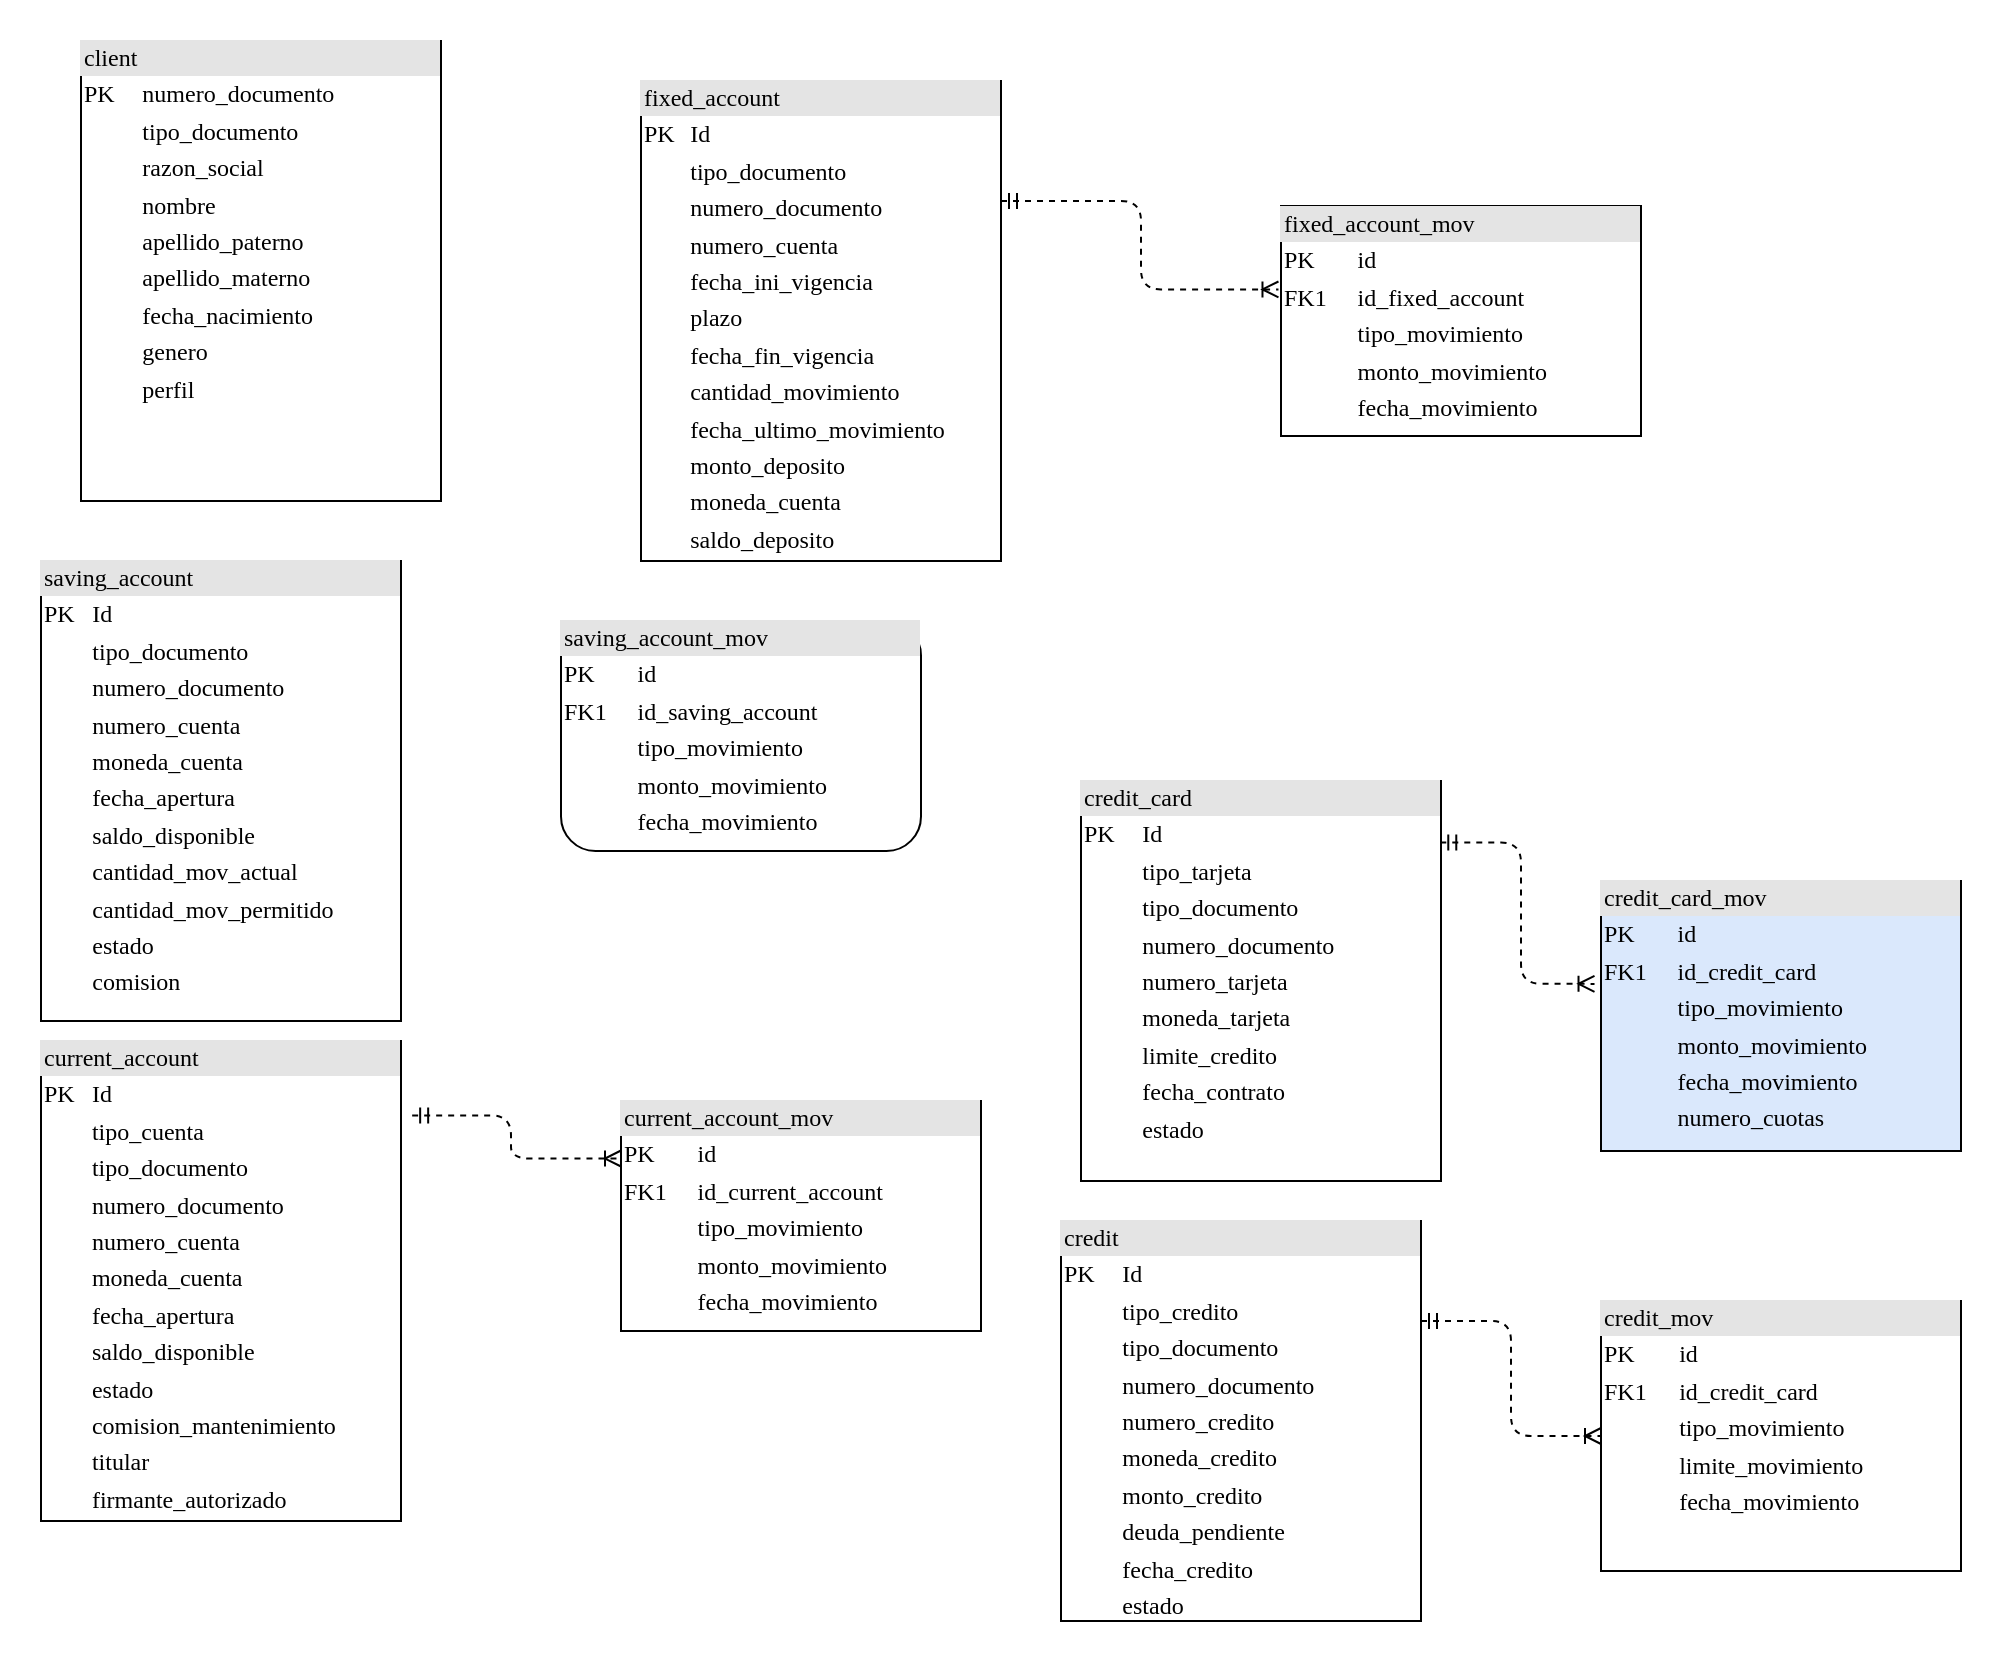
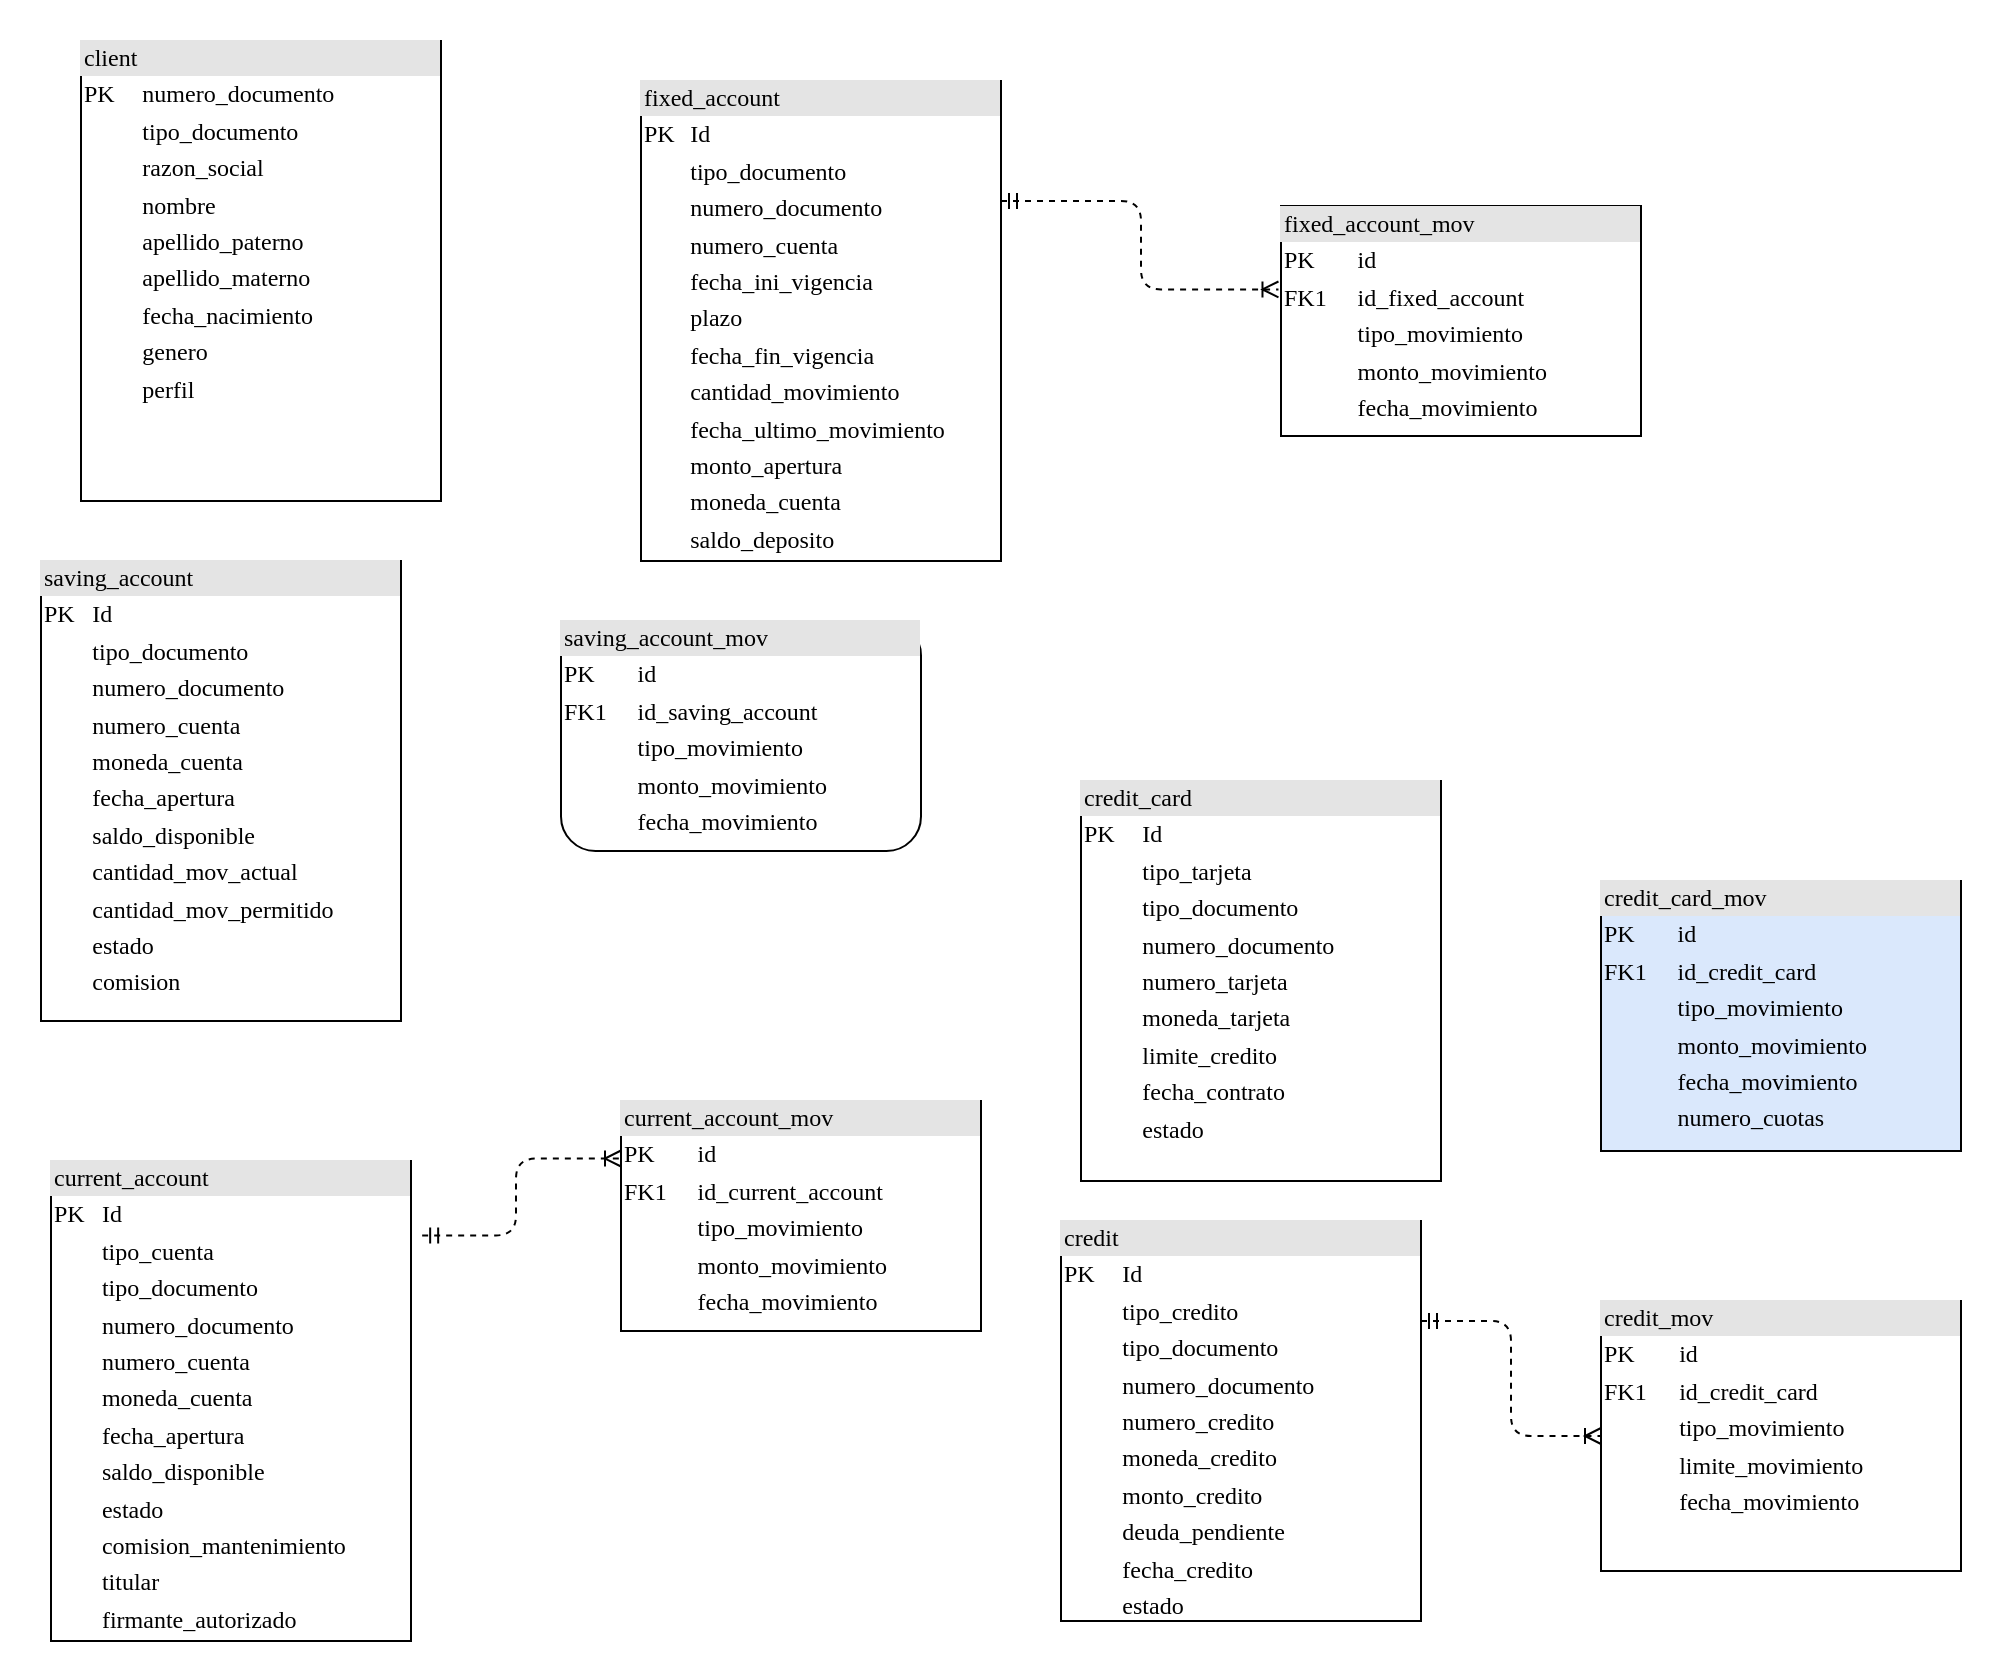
- <mxCell id="3" value="&lt;div style=&quot;box-sizing:border-box;width:100%;background:#e4e4e4;padding:2px;&quot;&gt;fixed_account&lt;/div&gt;&lt;table style=&quot;width:100%;font-size:1em;&quot; cellpadding=&quot;2&quot; cellspacing=&quot;0&quot;&gt;&lt;tbody&gt;&lt;tr&gt;&lt;td&gt;PK&lt;/td&gt;&lt;td&gt;Id&lt;/td&gt;&lt;/tr&gt;&lt;tr&gt;&lt;td&gt;&lt;br&gt;&lt;/td&gt;&lt;td&gt;tipo_documento&lt;/td&gt;&lt;/tr&gt;&lt;tr&gt;&lt;td&gt;&lt;/td&gt;&lt;td&gt;numero_documento&lt;br&gt;&lt;/td&gt;&lt;/tr&gt;&lt;tr&gt;&lt;td&gt;&lt;br&gt;&lt;/td&gt;&lt;td&gt;numero_cuenta&lt;br&gt;&lt;/td&gt;&lt;/tr&gt;&lt;tr&gt;&lt;td&gt;&lt;br&gt;&lt;/td&gt;&lt;td&gt;fecha_ini_vigencia&lt;/td&gt;&lt;/tr&gt;&lt;tr&gt;&lt;td&gt;&lt;br&gt;&lt;/td&gt;&lt;td&gt;plazo&lt;/td&gt;&lt;/tr&gt;&lt;tr&gt;&lt;td&gt;&lt;br&gt;&lt;/td&gt;&lt;td&gt;fecha_fin_vigencia&lt;/td&gt;&lt;/tr&gt;&lt;tr&gt;&lt;td&gt;&lt;br&gt;&lt;/td&gt;&lt;td&gt;cantidad_movimiento&lt;/td&gt;&lt;/tr&gt;&lt;tr&gt;&lt;td&gt;&lt;br&gt;&lt;/td&gt;&lt;td&gt;fecha_ultimo_movimiento&lt;/td&gt;&lt;/tr&gt;&lt;tr&gt;&lt;td&gt;&lt;br&gt;&lt;/td&gt;&lt;td&gt;monto_deposito&lt;/td&gt;&lt;/tr&gt;&lt;tr&gt;&lt;td&gt;&lt;br&gt;&lt;/td&gt;&lt;td&gt;moneda_cuenta&lt;/td&gt;&lt;/tr&gt;&lt;tr&gt;&lt;td&gt;&lt;br&gt;&lt;/td&gt;&lt;td&gt;saldo_deposito&lt;/td&gt;&lt;/tr&gt;&lt;/tbody&gt;&lt;/table&gt;" style="verticalAlign=top;align=left;overflow=fill;html=1;rounded=0;shadow=0;comic=0;labelBackgroundColor=none;strokeWidth=1;fontFamily=Verdana;fontSize=12" parent="1" vertex="1"><mxGeometry x="320" y="40" width="180" height="240" as="geometry" /></mxCell>
+ <mxCell id="3" value="&lt;div style=&quot;box-sizing:border-box;width:100%;background:#e4e4e4;padding:2px;&quot;&gt;fixed_account&lt;/div&gt;&lt;table style=&quot;width:100%;font-size:1em;&quot; cellpadding=&quot;2&quot; cellspacing=&quot;0&quot;&gt;&lt;tbody&gt;&lt;tr&gt;&lt;td&gt;PK&lt;/td&gt;&lt;td&gt;Id&lt;/td&gt;&lt;/tr&gt;&lt;tr&gt;&lt;td&gt;&lt;br&gt;&lt;/td&gt;&lt;td&gt;tipo_documento&lt;/td&gt;&lt;/tr&gt;&lt;tr&gt;&lt;td&gt;&lt;/td&gt;&lt;td&gt;numero_documento&lt;br&gt;&lt;/td&gt;&lt;/tr&gt;&lt;tr&gt;&lt;td&gt;&lt;br&gt;&lt;/td&gt;&lt;td&gt;numero_cuenta&lt;br&gt;&lt;/td&gt;&lt;/tr&gt;&lt;tr&gt;&lt;td&gt;&lt;br&gt;&lt;/td&gt;&lt;td&gt;fecha_ini_vigencia&lt;/td&gt;&lt;/tr&gt;&lt;tr&gt;&lt;td&gt;&lt;br&gt;&lt;/td&gt;&lt;td&gt;plazo&lt;/td&gt;&lt;/tr&gt;&lt;tr&gt;&lt;td&gt;&lt;br&gt;&lt;/td&gt;&lt;td&gt;fecha_fin_vigencia&lt;/td&gt;&lt;/tr&gt;&lt;tr&gt;&lt;td&gt;&lt;br&gt;&lt;/td&gt;&lt;td&gt;cantidad_movimiento&lt;/td&gt;&lt;/tr&gt;&lt;tr&gt;&lt;td&gt;&lt;br&gt;&lt;/td&gt;&lt;td&gt;fecha_ultimo_movimiento&lt;/td&gt;&lt;/tr&gt;&lt;tr&gt;&lt;td&gt;&lt;br&gt;&lt;/td&gt;&lt;td&gt;monto_apertura&lt;/td&gt;&lt;/tr&gt;&lt;tr&gt;&lt;td&gt;&lt;br&gt;&lt;/td&gt;&lt;td&gt;moneda_cuenta&lt;/td&gt;&lt;/tr&gt;&lt;tr&gt;&lt;td&gt;&lt;br&gt;&lt;/td&gt;&lt;td&gt;saldo_deposito&lt;/td&gt;&lt;/tr&gt;&lt;/tbody&gt;&lt;/table&gt;" style="verticalAlign=top;align=left;overflow=fill;html=1;rounded=0;shadow=0;comic=0;labelBackgroundColor=none;strokeWidth=1;fontFamily=Verdana;fontSize=12" parent="1" vertex="1"><mxGeometry x="320" y="40" width="180" height="240" as="geometry" /></mxCell>
- <mxCell id="13" style="edgeStyle=orthogonalEdgeStyle;html=1;dashed=1;labelBackgroundColor=none;startArrow=ERmandOne;endArrow=ERoneToMany;fontFamily=Verdana;fontSize=12;align=left;exitX=0.998;exitY=0.154;exitDx=0;exitDy=0;exitPerimeter=0;entryX=-0.018;entryY=0.381;entryDx=0;entryDy=0;entryPerimeter=0;" parent="1" source="11" target="12" edge="1"><mxGeometry relative="1" as="geometry"><mxPoint x="760" y="425" as="sourcePoint" /><mxPoint x="900" y="440" as="targetPoint" /></mxGeometry></mxCell>
- <mxCell id="8" value="&lt;div style=&quot;box-sizing:border-box;width:100%;background:#e4e4e4;padding:2px;&quot;&gt;current_account&lt;/div&gt;&lt;table style=&quot;width:100%;font-size:1em;&quot; cellpadding=&quot;2&quot; cellspacing=&quot;0&quot;&gt;&lt;tbody&gt;&lt;tr&gt;&lt;td&gt;PK&lt;/td&gt;&lt;td&gt;Id&lt;/td&gt;&lt;/tr&gt;&lt;tr&gt;&lt;td&gt;&lt;br&gt;&lt;/td&gt;&lt;td&gt;tipo_cuenta&lt;/td&gt;&lt;/tr&gt;&lt;tr&gt;&lt;td&gt;&lt;br&gt;&lt;/td&gt;&lt;td&gt;tipo_documento&lt;/td&gt;&lt;/tr&gt;&lt;tr&gt;&lt;td&gt;&lt;/td&gt;&lt;td&gt;numero_documento&lt;br&gt;&lt;/td&gt;&lt;/tr&gt;&lt;tr&gt;&lt;td&gt;&lt;br&gt;&lt;/td&gt;&lt;td&gt;numero_cuenta&lt;br&gt;&lt;/td&gt;&lt;/tr&gt;&lt;tr&gt;&lt;td&gt;&lt;br&gt;&lt;/td&gt;&lt;td&gt;moneda_cuenta&lt;/td&gt;&lt;/tr&gt;&lt;tr&gt;&lt;td&gt;&lt;br&gt;&lt;/td&gt;&lt;td&gt;fecha_apertura&lt;/td&gt;&lt;/tr&gt;&lt;tr&gt;&lt;td&gt;&lt;br&gt;&lt;/td&gt;&lt;td&gt;saldo_disponible&lt;/td&gt;&lt;/tr&gt;&lt;tr&gt;&lt;td&gt;&lt;br&gt;&lt;/td&gt;&lt;td&gt;estado&lt;/td&gt;&lt;/tr&gt;&lt;tr&gt;&lt;td&gt;&lt;br&gt;&lt;/td&gt;&lt;td&gt;comision_mantenimiento&lt;/td&gt;&lt;/tr&gt;&lt;tr&gt;&lt;td&gt;&lt;br&gt;&lt;/td&gt;&lt;td&gt;titular&lt;/td&gt;&lt;/tr&gt;&lt;tr&gt;&lt;td&gt;&lt;br&gt;&lt;/td&gt;&lt;td&gt;firmante_autorizado&lt;/td&gt;&lt;/tr&gt;&lt;/tbody&gt;&lt;/table&gt;" style="verticalAlign=top;align=left;overflow=fill;html=1;rounded=0;shadow=0;comic=0;labelBackgroundColor=none;strokeWidth=1;fontFamily=Verdana;fontSize=12" parent="1" vertex="1"><mxGeometry x="20" y="520" width="180" height="240" as="geometry" /></mxCell>
+ <mxCell id="8" value="&lt;div style=&quot;box-sizing:border-box;width:100%;background:#e4e4e4;padding:2px;&quot;&gt;current_account&lt;/div&gt;&lt;table style=&quot;width:100%;font-size:1em;&quot; cellpadding=&quot;2&quot; cellspacing=&quot;0&quot;&gt;&lt;tbody&gt;&lt;tr&gt;&lt;td&gt;PK&lt;/td&gt;&lt;td&gt;Id&lt;/td&gt;&lt;/tr&gt;&lt;tr&gt;&lt;td&gt;&lt;br&gt;&lt;/td&gt;&lt;td&gt;tipo_cuenta&lt;/td&gt;&lt;/tr&gt;&lt;tr&gt;&lt;td&gt;&lt;br&gt;&lt;/td&gt;&lt;td&gt;tipo_documento&lt;/td&gt;&lt;/tr&gt;&lt;tr&gt;&lt;td&gt;&lt;/td&gt;&lt;td&gt;numero_documento&lt;br&gt;&lt;/td&gt;&lt;/tr&gt;&lt;tr&gt;&lt;td&gt;&lt;br&gt;&lt;/td&gt;&lt;td&gt;numero_cuenta&lt;br&gt;&lt;/td&gt;&lt;/tr&gt;&lt;tr&gt;&lt;td&gt;&lt;br&gt;&lt;/td&gt;&lt;td&gt;moneda_cuenta&lt;/td&gt;&lt;/tr&gt;&lt;tr&gt;&lt;td&gt;&lt;br&gt;&lt;/td&gt;&lt;td&gt;fecha_apertura&lt;/td&gt;&lt;/tr&gt;&lt;tr&gt;&lt;td&gt;&lt;br&gt;&lt;/td&gt;&lt;td&gt;saldo_disponible&lt;/td&gt;&lt;/tr&gt;&lt;tr&gt;&lt;td&gt;&lt;br&gt;&lt;/td&gt;&lt;td&gt;estado&lt;/td&gt;&lt;/tr&gt;&lt;tr&gt;&lt;td&gt;&lt;br&gt;&lt;/td&gt;&lt;td&gt;comision_mantenimiento&lt;/td&gt;&lt;/tr&gt;&lt;tr&gt;&lt;td&gt;&lt;br&gt;&lt;/td&gt;&lt;td&gt;titular&lt;/td&gt;&lt;/tr&gt;&lt;tr&gt;&lt;td&gt;&lt;br&gt;&lt;/td&gt;&lt;td&gt;firmante_autorizado&lt;/td&gt;&lt;/tr&gt;&lt;/tbody&gt;&lt;/table&gt;" style="verticalAlign=top;align=left;overflow=fill;html=1;rounded=0;shadow=0;comic=0;labelBackgroundColor=none;strokeWidth=1;fontFamily=Verdana;fontSize=12" parent="1" vertex="1"><mxGeometry x="25" y="580" width="180" height="240" as="geometry" /></mxCell>
